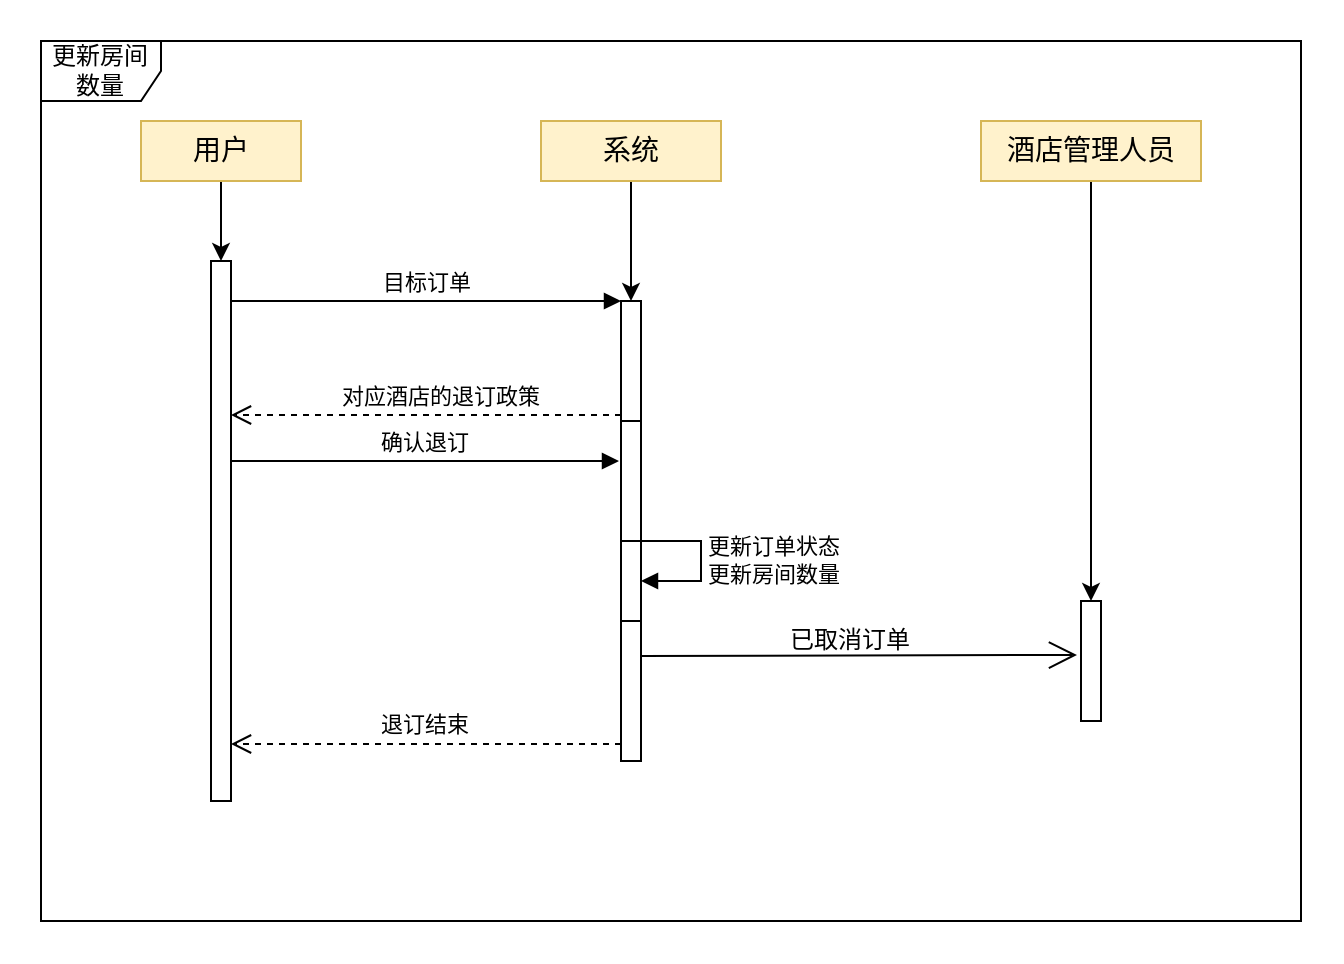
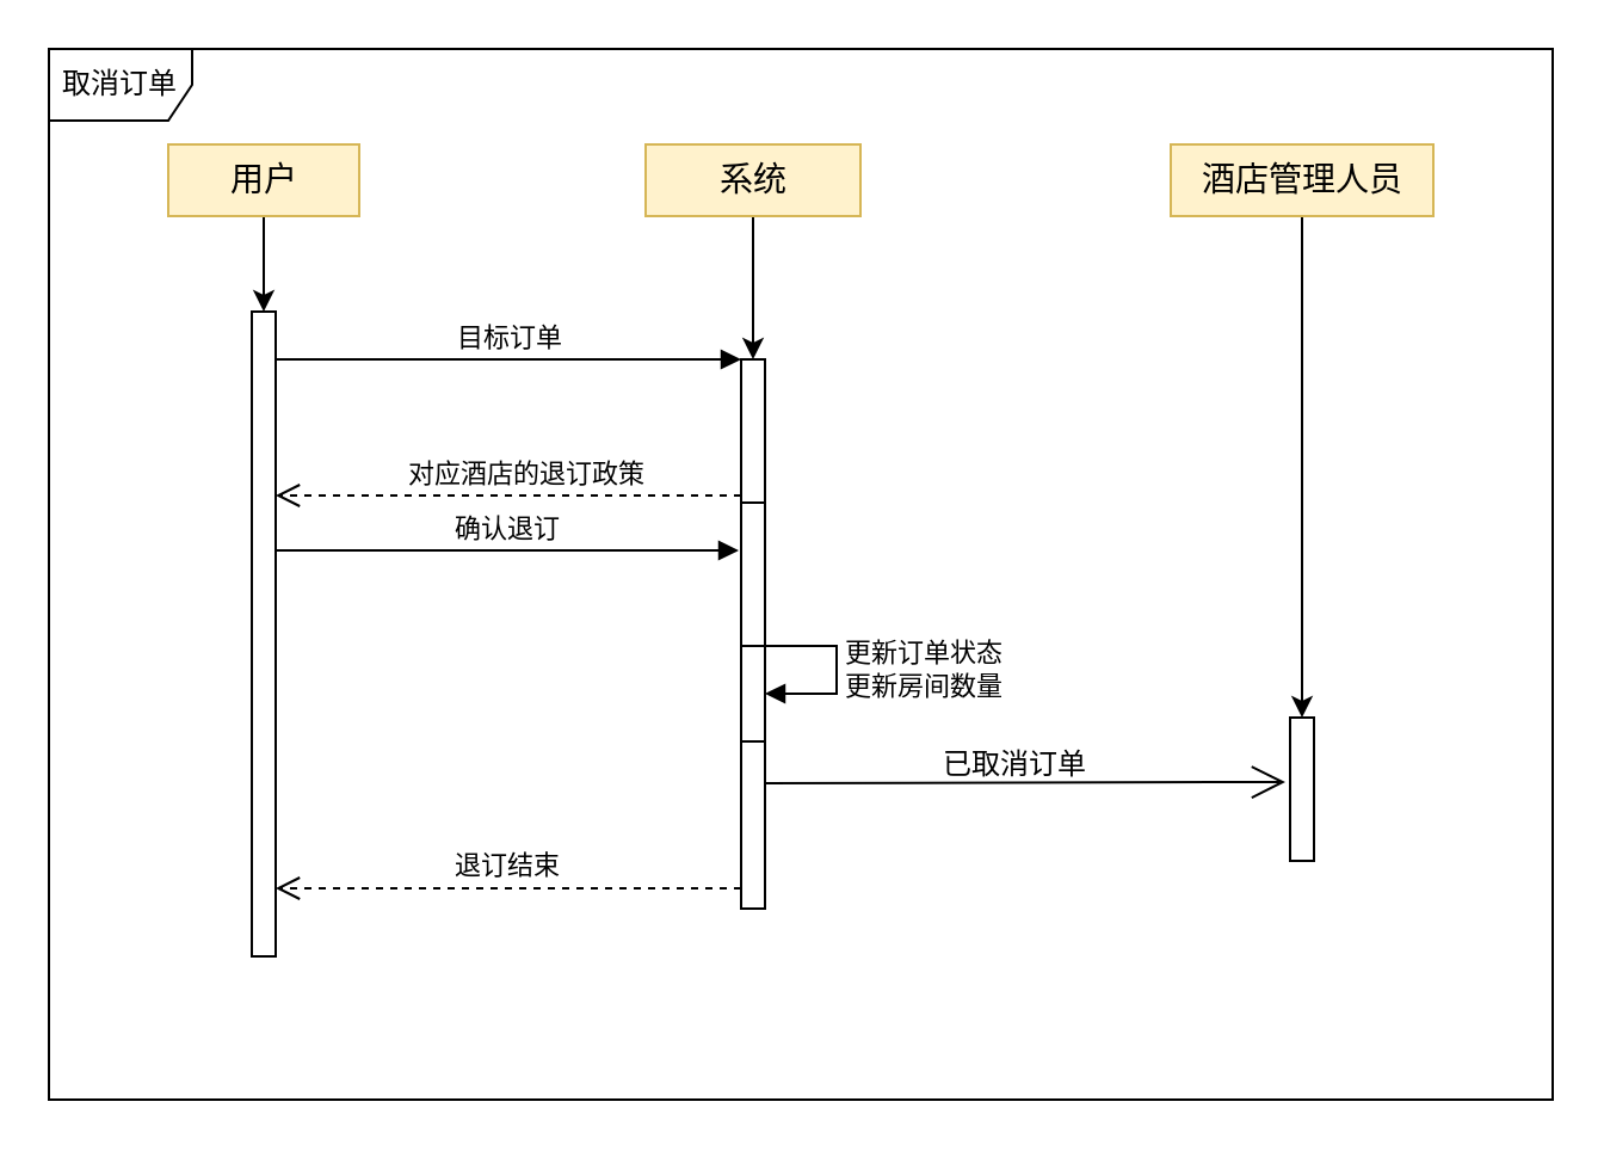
- <mxCell id="20" value="更新房间数量" style="shape=umlFrame;whiteSpace=wrap;html=1;" vertex="1" parent="1"><mxGeometry x="20" y="20" width="630" height="440" as="geometry" /></mxCell>
+ <mxCell id="20" value="取消订单" style="shape=umlFrame;whiteSpace=wrap;html=1;" vertex="1" parent="1"><mxGeometry x="20" y="20" width="630" height="440" as="geometry" /></mxCell>
